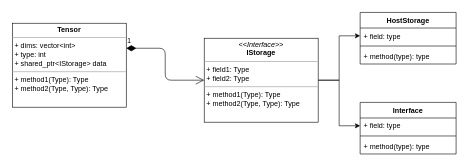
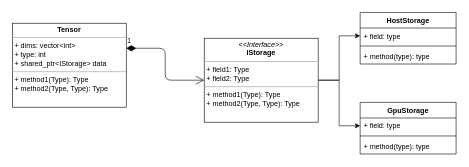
- <mxCell id="11" value="Interface" style="swimlane;fontStyle=1;align=center;verticalAlign=top;childLayout=stackLayout;horizontal=1;startSize=26;horizontalStack=0;resizeParent=1;resizeParentMax=0;resizeLast=0;collapsible=1;marginBottom=0;" vertex="1" parent="1"><mxGeometry x="600" y="170" width="160" height="86" as="geometry" /></mxCell>
+ <mxCell id="11" value="GpuStorage" style="swimlane;fontStyle=1;align=center;verticalAlign=top;childLayout=stackLayout;horizontal=1;startSize=26;horizontalStack=0;resizeParent=1;resizeParentMax=0;resizeLast=0;collapsible=1;marginBottom=0;" vertex="1" parent="1"><mxGeometry x="600" y="170" width="160" height="86" as="geometry" /></mxCell>
